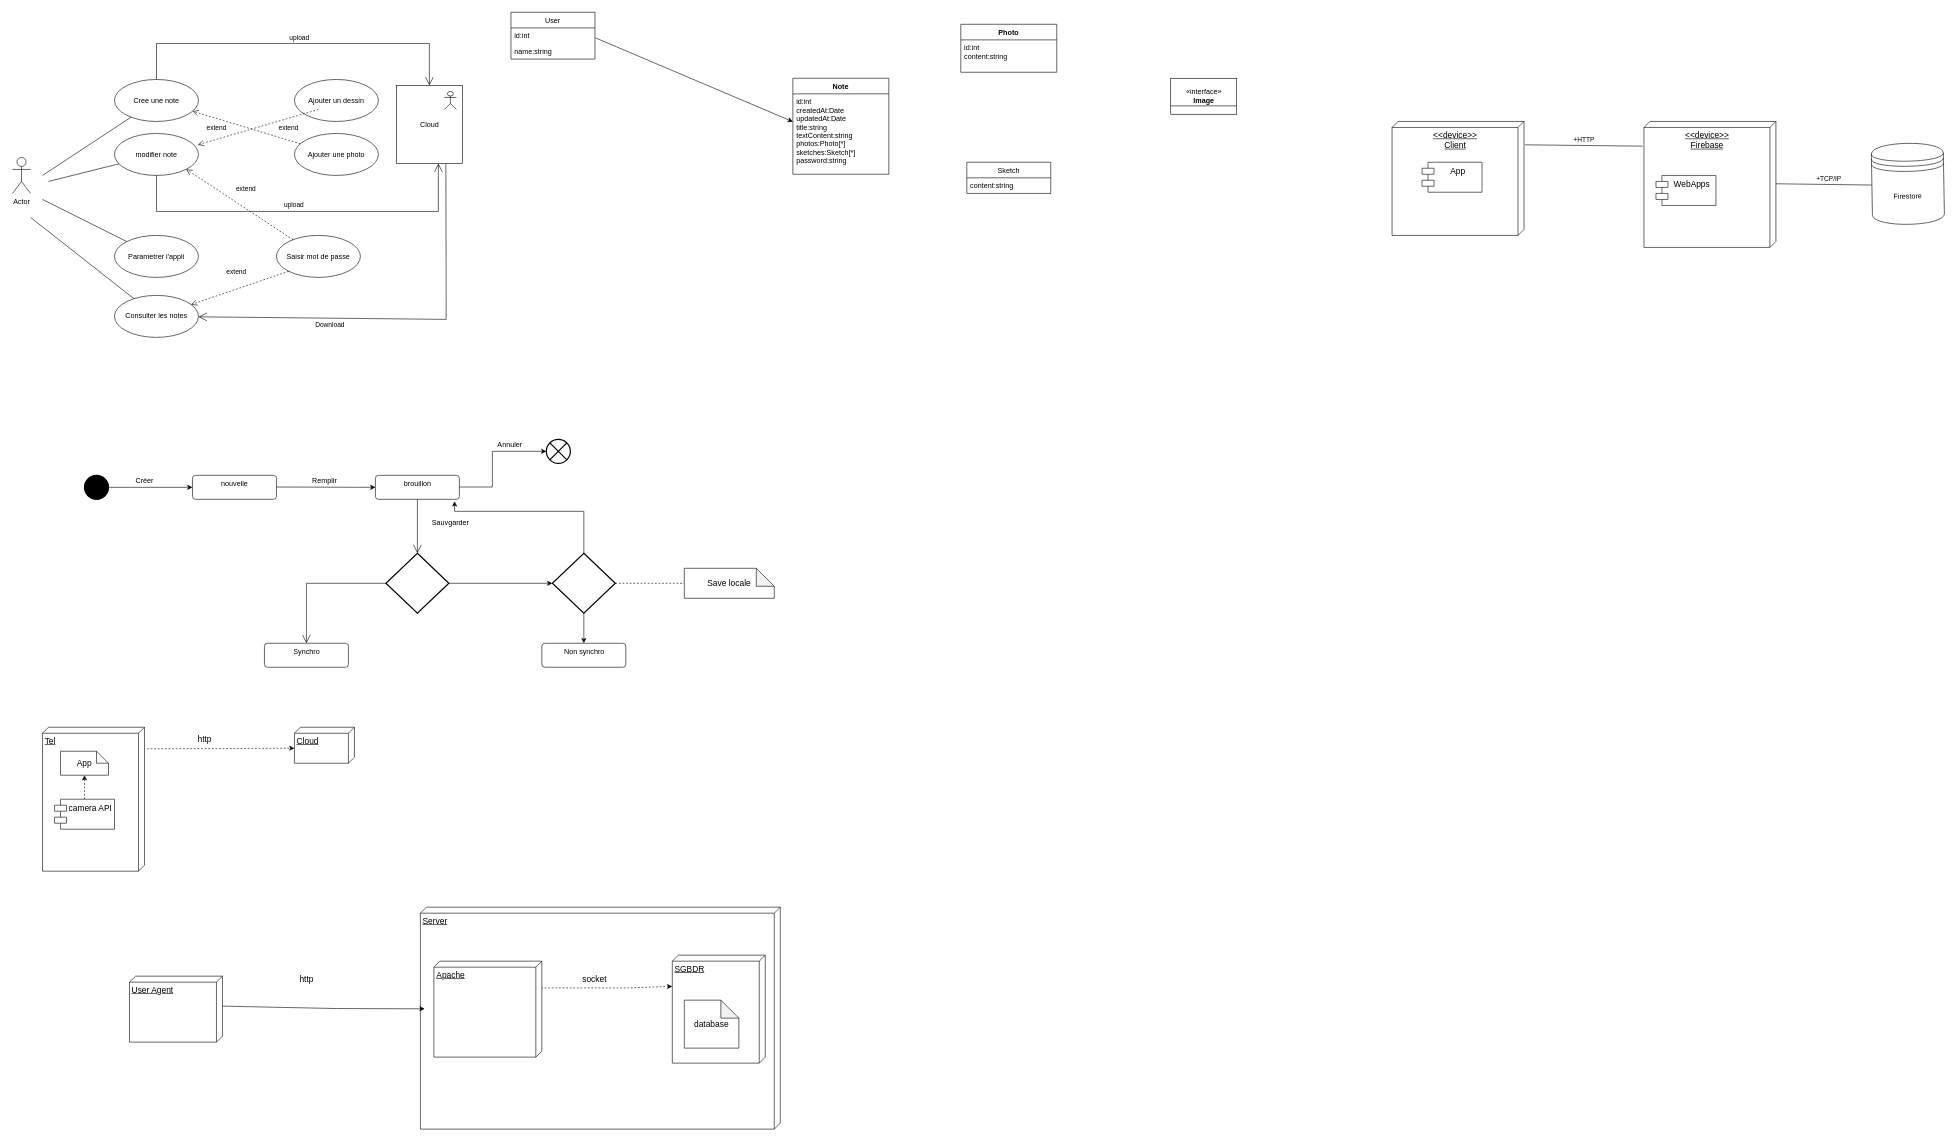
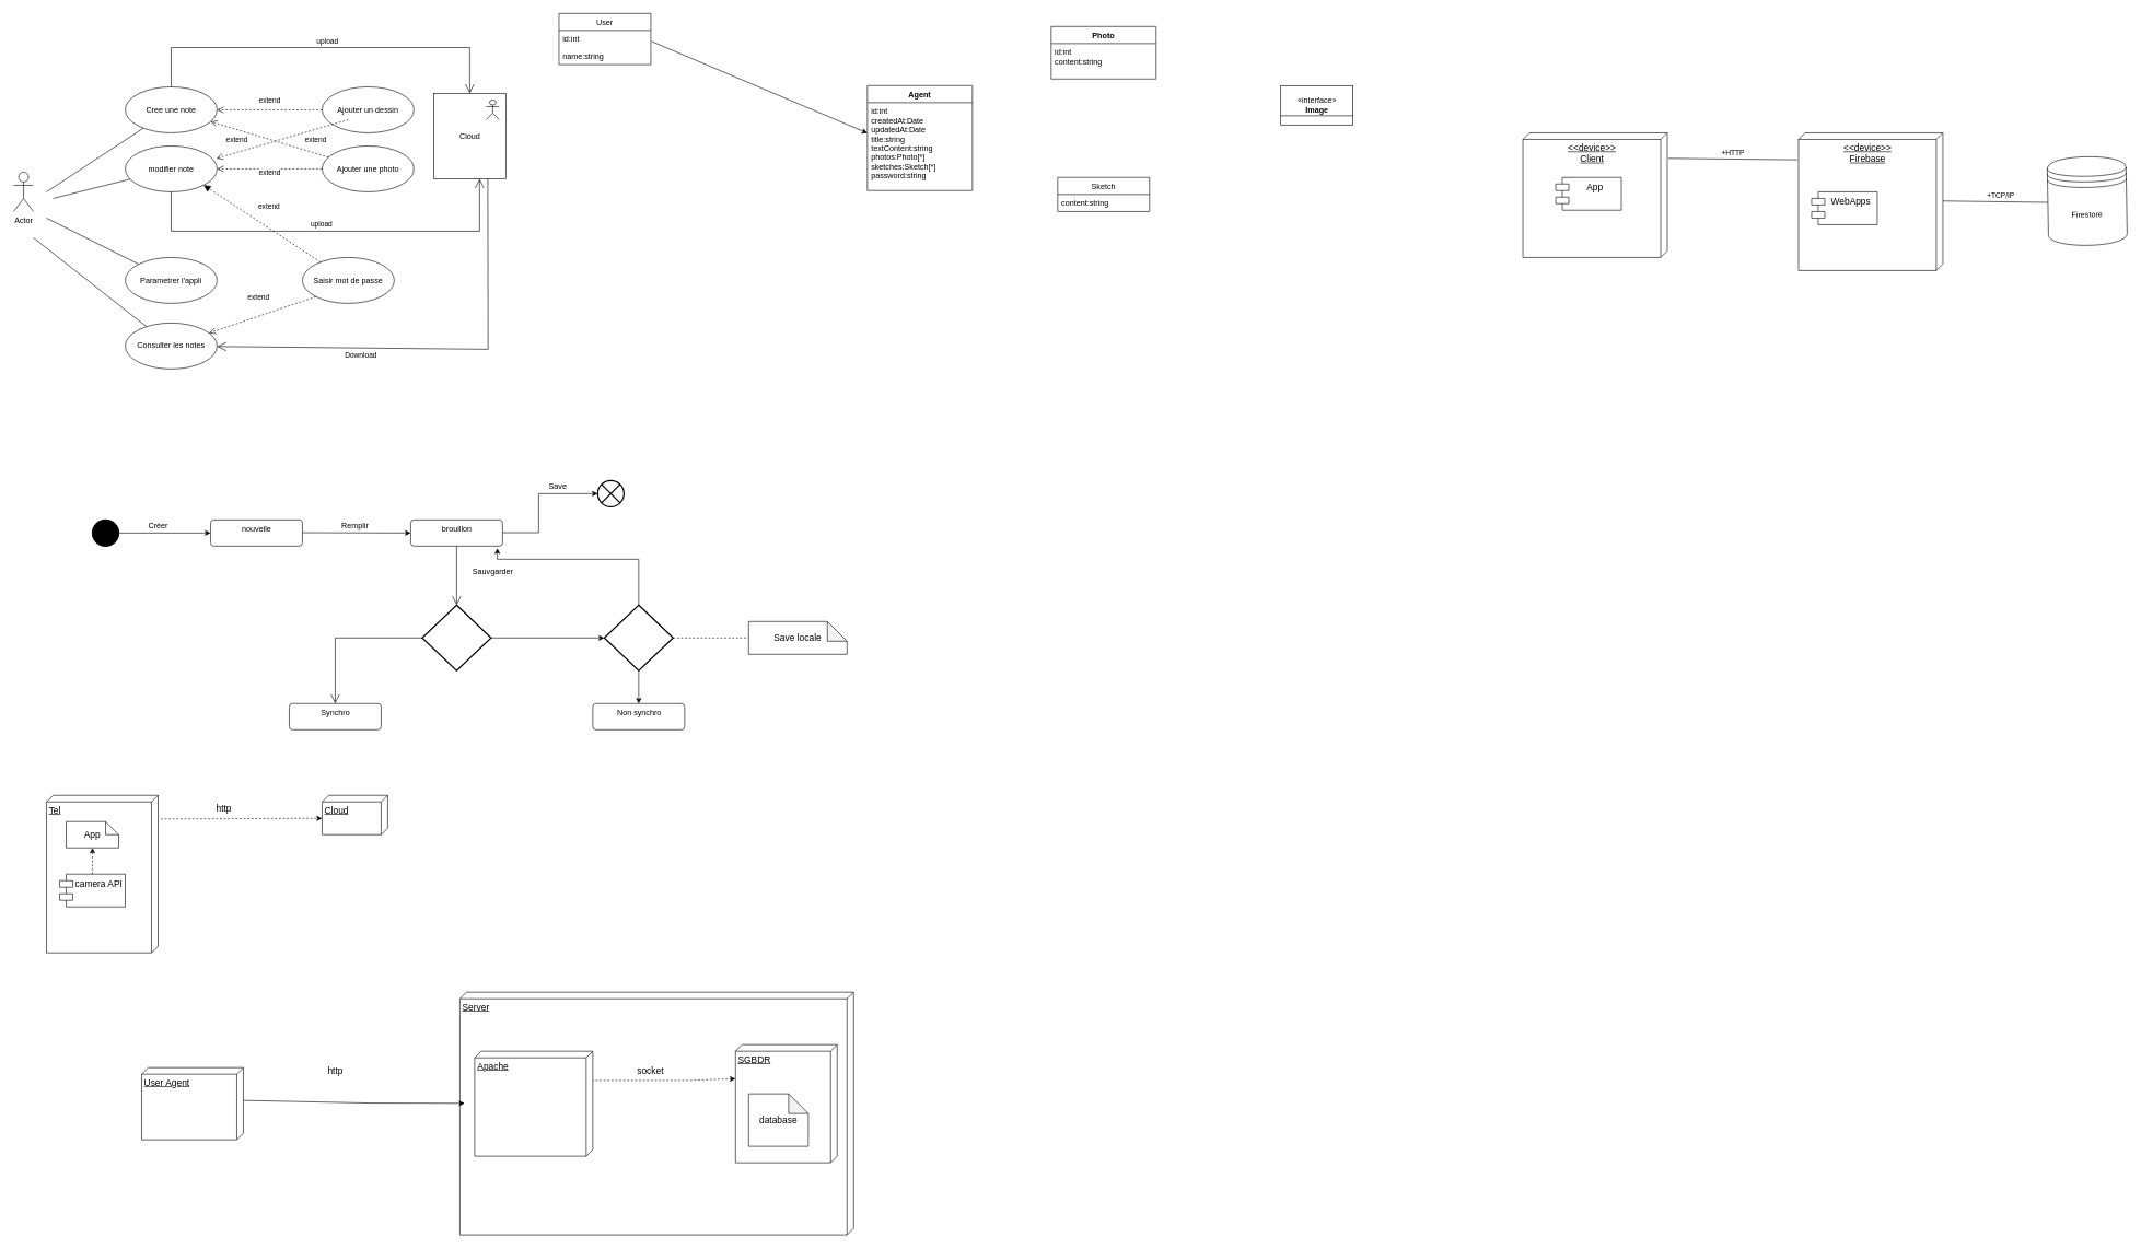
- <mxCell id="31" value="Note" style="swimlane;fontStyle=1;align=center;verticalAlign=top;childLayout=stackLayout;horizontal=1;startSize=26;horizontalStack=0;resizeParent=1;resizeParentMax=0;resizeLast=0;collapsible=1;marginBottom=0;" parent="1" vertex="1"><mxGeometry x="1321" y="130" width="160" height="160" as="geometry" /></mxCell>
+ <mxCell id="31" value="Agent" style="swimlane;fontStyle=1;align=center;verticalAlign=top;childLayout=stackLayout;horizontal=1;startSize=26;horizontalStack=0;resizeParent=1;resizeParentMax=0;resizeLast=0;collapsible=1;marginBottom=0;" parent="1" vertex="1"><mxGeometry x="1321" y="130" width="160" height="160" as="geometry" /></mxCell>
+ <mxCell id="13" value="extend" style="html=1;verticalAlign=bottom;endArrow=open;dashed=1;endSize=8;rounded=0;entryX=1;entryY=0.5;entryDx=0;entryDy=0;" parent="1" source="11" target="3" edge="1"><mxGeometry y="-5" relative="1" as="geometry"><mxPoint x="420" y="292" as="sourcePoint" /><mxPoint x="340" y="292" as="targetPoint" /><Array as="points" /><mxPoint as="offset" /></mxGeometry></mxCell>
+ <mxCell id="14" value="extend" style="html=1;verticalAlign=bottom;endArrow=open;dashed=1;endSize=8;rounded=0;" parent="1" source="12" target="4" edge="1"><mxGeometry y="15" relative="1" as="geometry"><mxPoint x="420" y="177" as="sourcePoint" /><mxPoint x="340" y="177" as="targetPoint" /><Array as="points" /><mxPoint as="offset" /></mxGeometry></mxCell>
- <mxCell id="23" value="extend" style="html=1;verticalAlign=bottom;endArrow=open;dashed=1;endSize=8;rounded=0;entryX=1;entryY=1;entryDx=0;entryDy=0;" parent="1" source="22" target="4" edge="1"><mxGeometry y="-20" relative="1" as="geometry"><mxPoint x="500" y="267" as="sourcePoint" /><mxPoint x="340" y="267" as="targetPoint" /><Array as="points" /><mxPoint as="offset" /></mxGeometry></mxCell>
+ <mxCell id="23" value="extend" style="html=1;verticalAlign=bottom;endArrow=block;dashed=1;endSize=8;rounded=0;entryX=1;entryY=1;entryDx=0;entryDy=0;" parent="1" source="22" target="4" edge="1"><mxGeometry y="-20" relative="1" as="geometry"><mxPoint x="500" y="267" as="sourcePoint" /><mxPoint x="340" y="267" as="targetPoint" /><Array as="points" /><mxPoint as="offset" /></mxGeometry></mxCell>
- <mxCell id="53" value="Annuler" style="text;html=1;align=center;verticalAlign=middle;resizable=0;points=[];autosize=1;strokeColor=none;fillColor=none;" parent="1" vertex="1"><mxGeometry x="819" y="732" width="60" height="20" as="geometry" /></mxCell>
+ <mxCell id="53" value="Save" style="text;html=1;align=center;verticalAlign=middle;resizable=0;points=[];autosize=1;strokeColor=none;fillColor=none;" parent="1" vertex="1"><mxGeometry x="819" y="732" width="60" height="20" as="geometry" /></mxCell>
